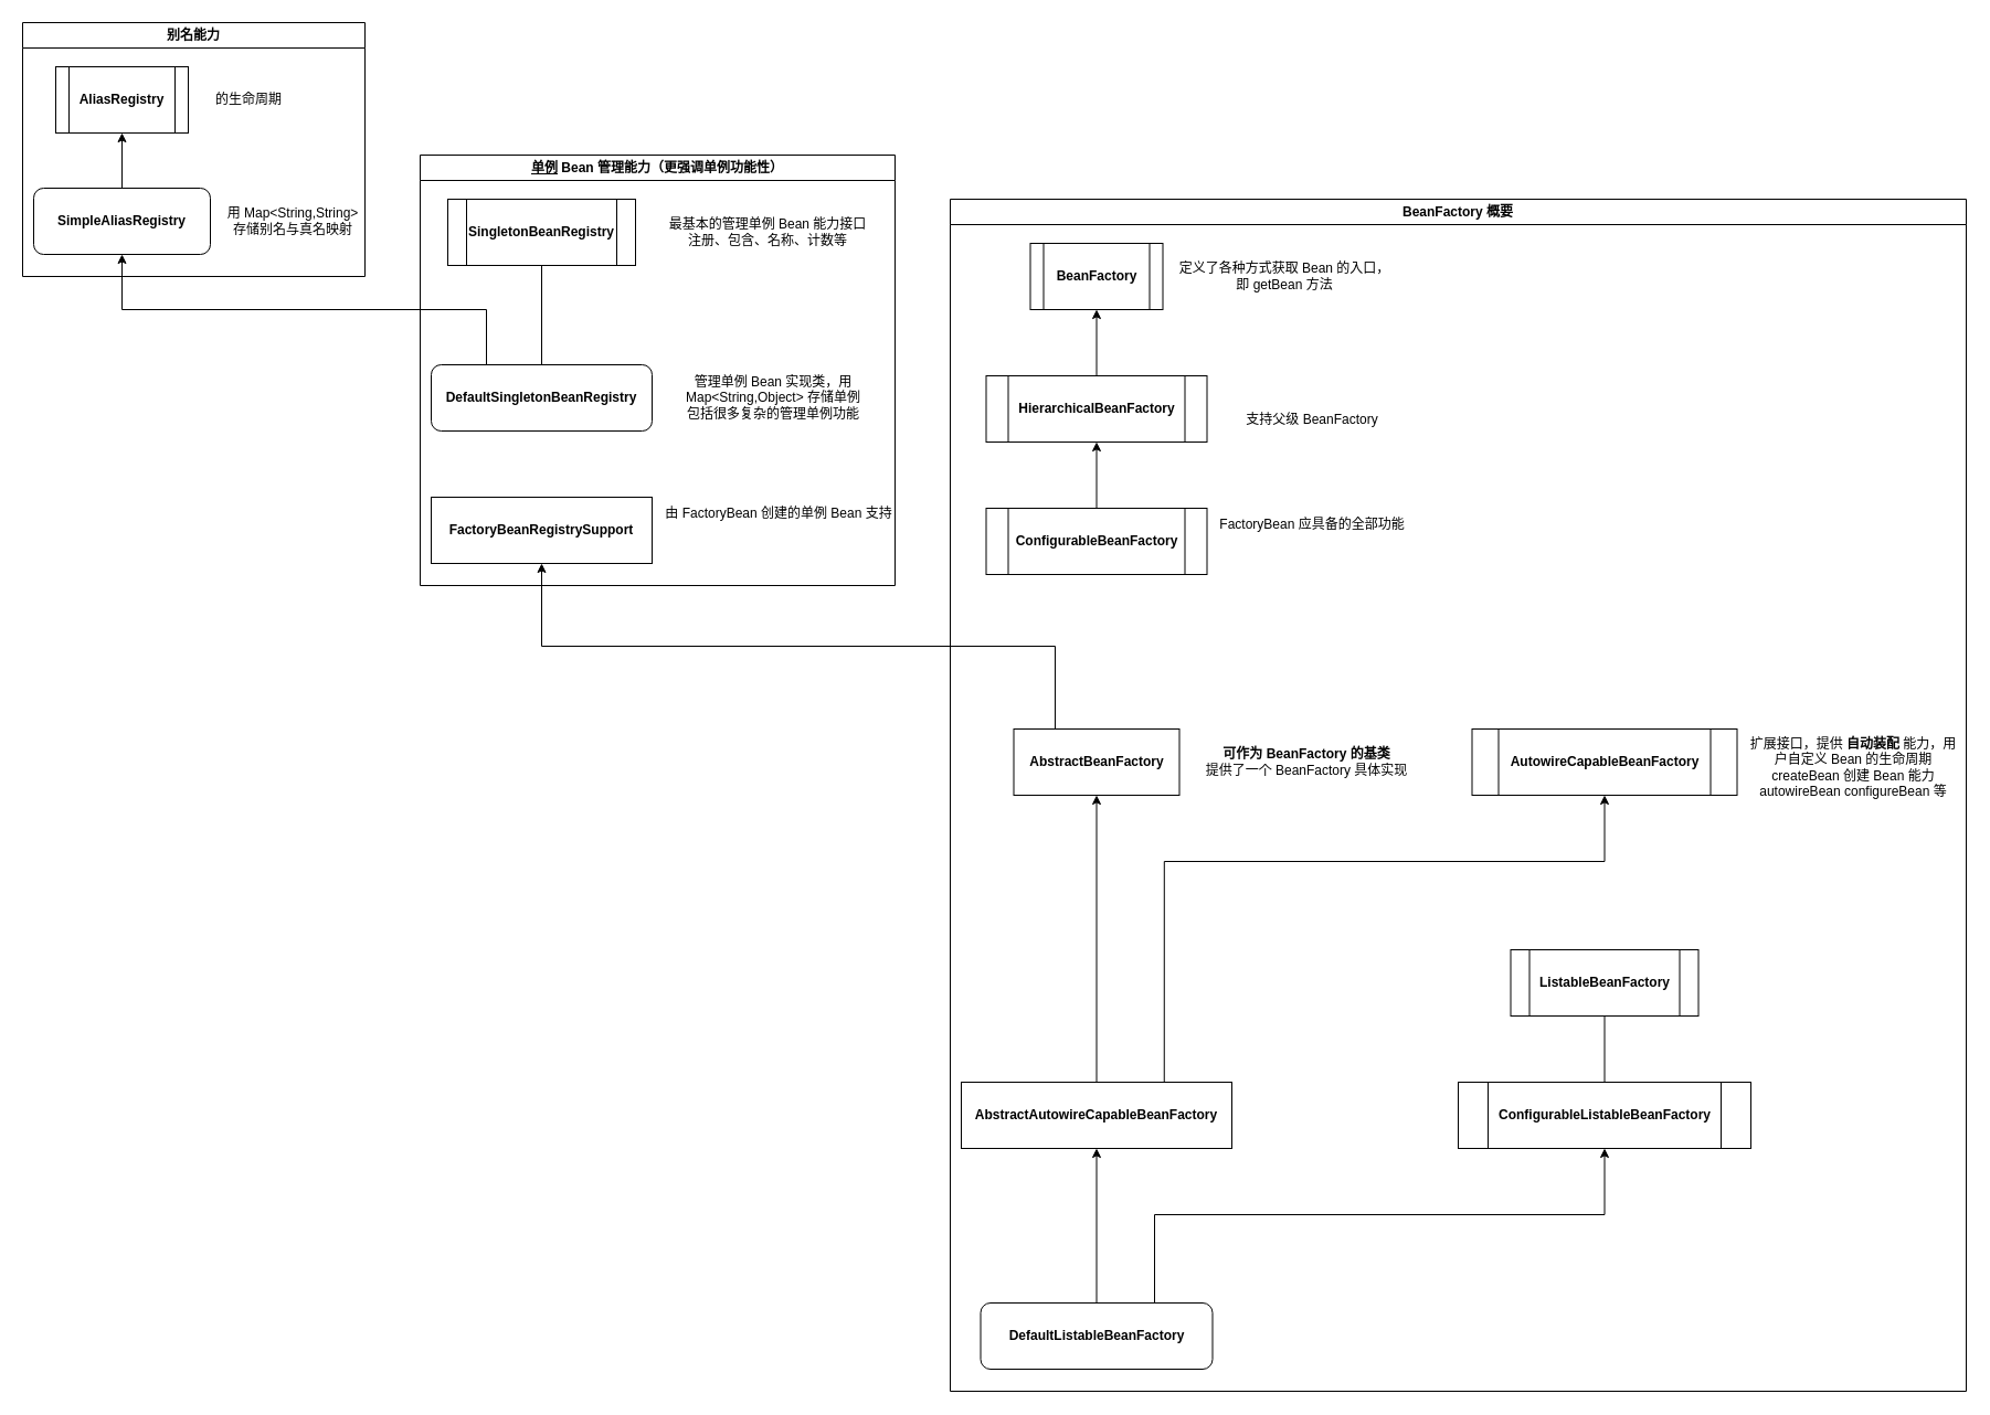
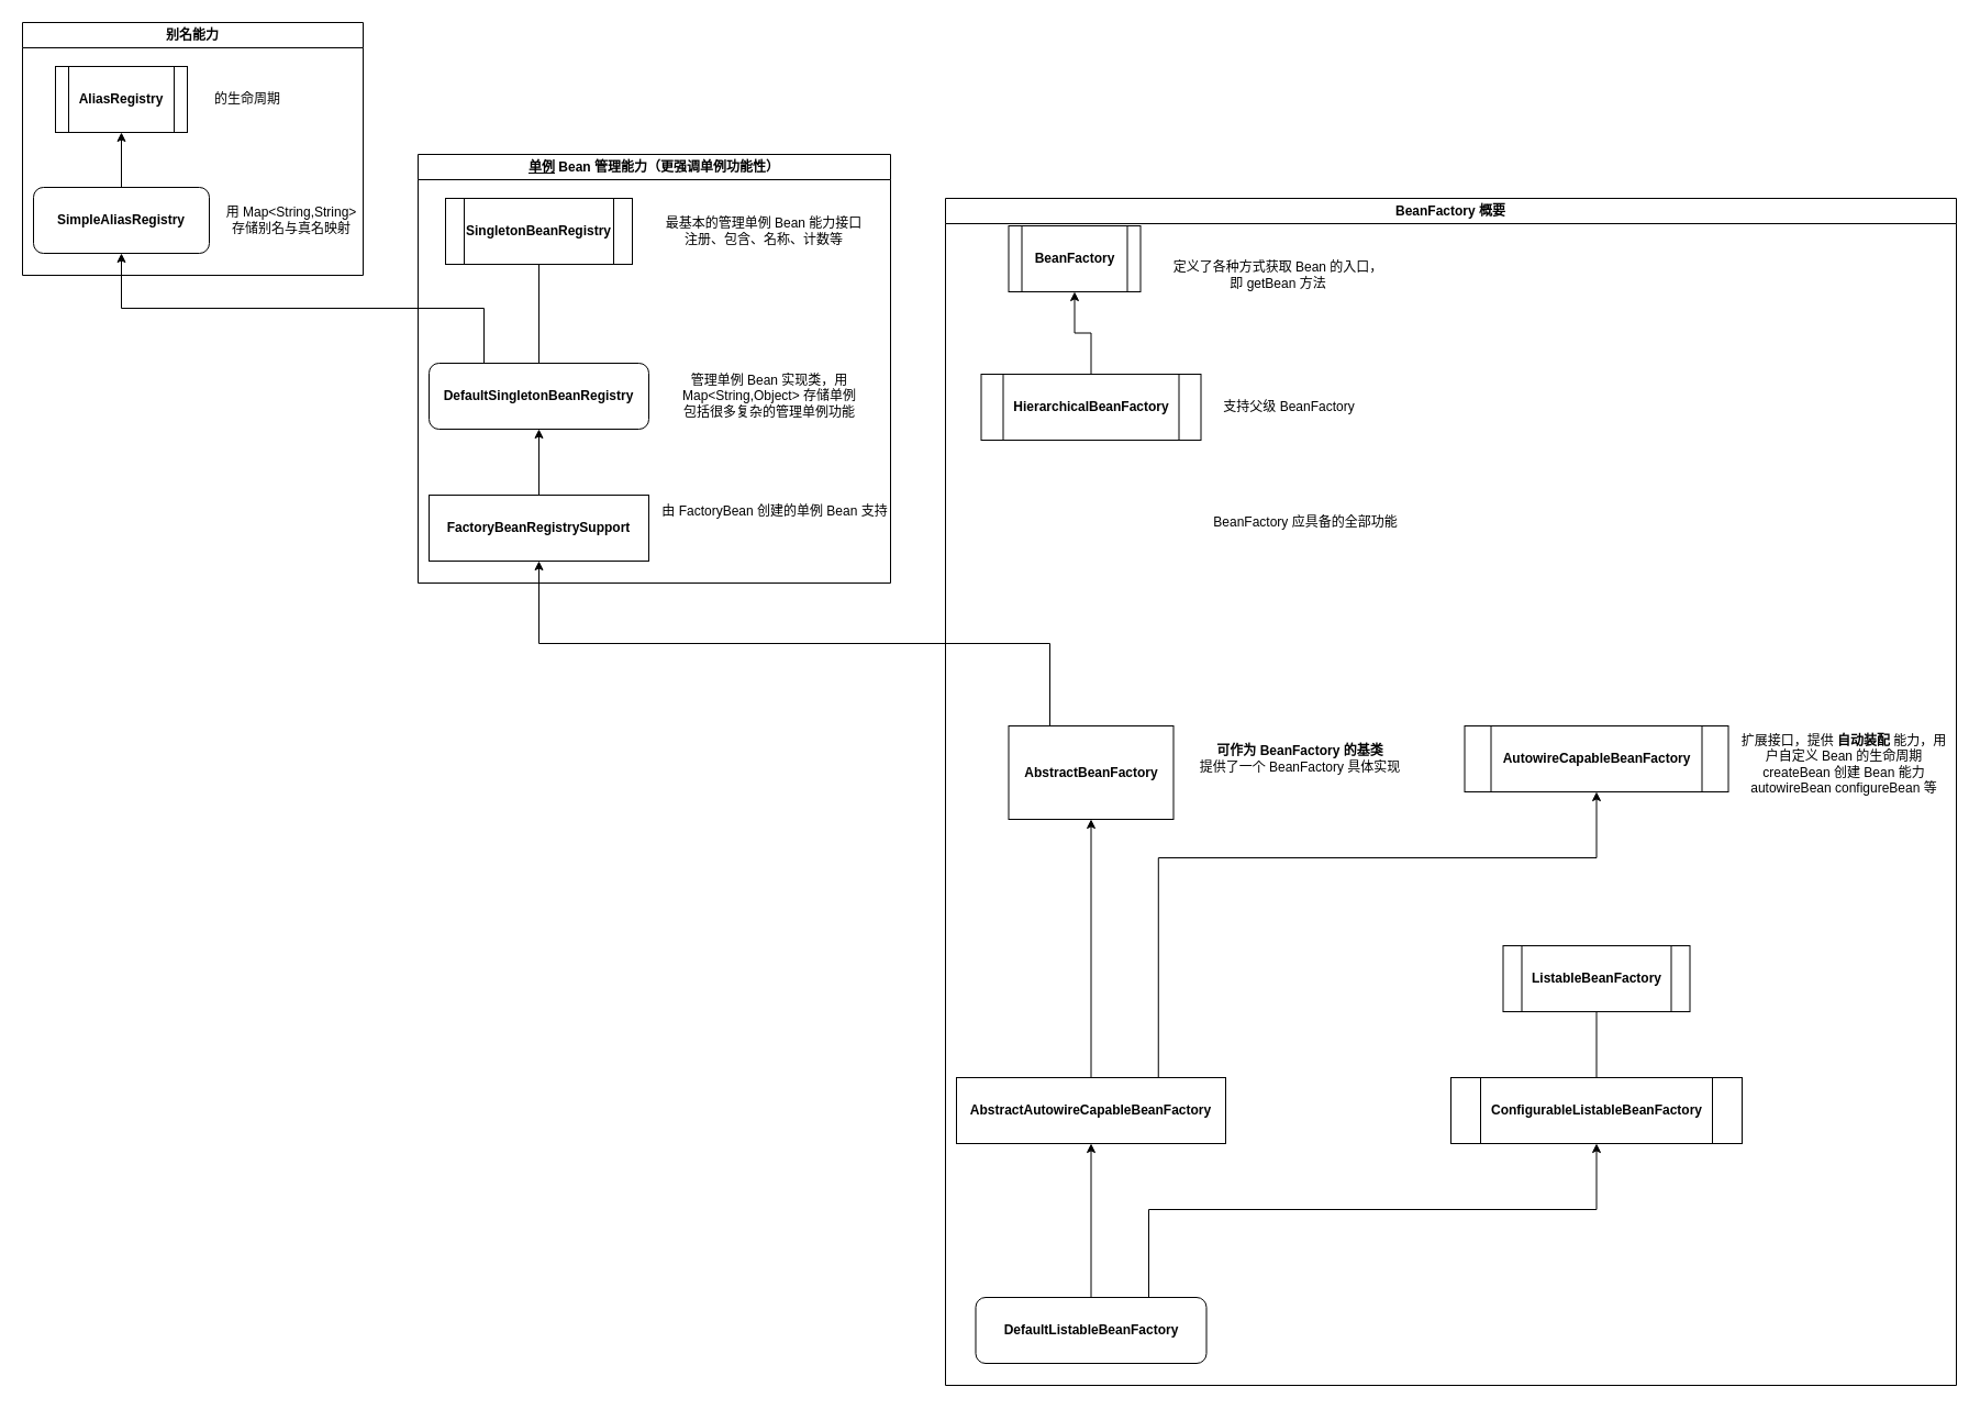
- <mxCell id="20" value="&lt;b&gt;BeanFactory&lt;/b&gt;" style="shape=process;whiteSpace=wrap;html=1;backgroundOutline=1;" vertex="1" parent="1"><mxGeometry x="932.5" y="220" width="120" height="60" as="geometry" /></mxCell>
+ <mxCell id="20" value="&lt;b&gt;BeanFactory&lt;/b&gt;" style="shape=process;whiteSpace=wrap;html=1;backgroundOutline=1;" vertex="1" parent="1"><mxGeometry x="917.5" y="205" width="120" height="60" as="geometry" /></mxCell>
- <mxCell id="24" value="支持父级 BeanFactory" style="text;html=1;strokeColor=none;fillColor=none;align=center;verticalAlign=middle;whiteSpace=wrap;rounded=0;" vertex="1" parent="1"><mxGeometry x="1117.5" y="350" width="140" height="60" as="geometry" /></mxCell>
+ <mxCell id="24" value="支持父级 BeanFactory" style="text;html=1;strokeColor=none;fillColor=none;align=center;verticalAlign=middle;whiteSpace=wrap;rounded=0;" vertex="1" parent="1"><mxGeometry x="1102.5" y="340" width="140" height="60" as="geometry" /></mxCell>
+ <mxCell id="17" style="edgeStyle=orthogonalEdgeStyle;rounded=0;orthogonalLoop=1;jettySize=auto;html=1;exitX=0.5;exitY=0;exitDx=0;exitDy=0;entryX=0.5;entryY=1;entryDx=0;entryDy=0;" edge="1" parent="1" source="14" target="7"><mxGeometry relative="1" as="geometry" /></mxCell>
- <mxCell id="25" style="edgeStyle=orthogonalEdgeStyle;rounded=0;orthogonalLoop=1;jettySize=auto;html=1;exitX=0.5;exitY=0;exitDx=0;exitDy=0;" edge="1" parent="1" source="26" target="22"><mxGeometry relative="1" as="geometry" /></mxCell>
- <mxCell id="27" value="FactoryBean 应具备的全部功能" style="text;html=1;strokeColor=none;fillColor=none;align=center;verticalAlign=middle;whiteSpace=wrap;rounded=0;" vertex="1" parent="1"><mxGeometry x="1102.5" y="460" width="170" height="30" as="geometry" /></mxCell>
+ <mxCell id="27" value="BeanFactory 应具备的全部功能" style="text;html=1;strokeColor=none;fillColor=none;align=center;verticalAlign=middle;whiteSpace=wrap;rounded=0;" vertex="1" parent="1"><mxGeometry x="1102.5" y="460" width="170" height="30" as="geometry" /></mxCell>
- <mxCell id="26" value="&lt;b&gt;ConfigurableBeanFactory&lt;/b&gt;" style="shape=process;whiteSpace=wrap;html=1;backgroundOutline=1;" vertex="1" parent="1"><mxGeometry x="892.5" y="460" width="200" height="60" as="geometry" /></mxCell>
- <mxCell id="19" value="&lt;b style=&quot;border-color: var(--border-color);&quot;&gt;AbstractBeanFactory&lt;/b&gt;" style="rounded=0;whiteSpace=wrap;html=1;" vertex="1" parent="1"><mxGeometry x="917.5" y="660" width="150" height="60" as="geometry" /></mxCell>
+ <mxCell id="19" value="&lt;b style=&quot;border-color: var(--border-color);&quot;&gt;AbstractBeanFactory&lt;/b&gt;" style="rounded=0;whiteSpace=wrap;html=1;" vertex="1" parent="1"><mxGeometry x="917.5" y="660" width="150" height="85" as="geometry" /></mxCell>
